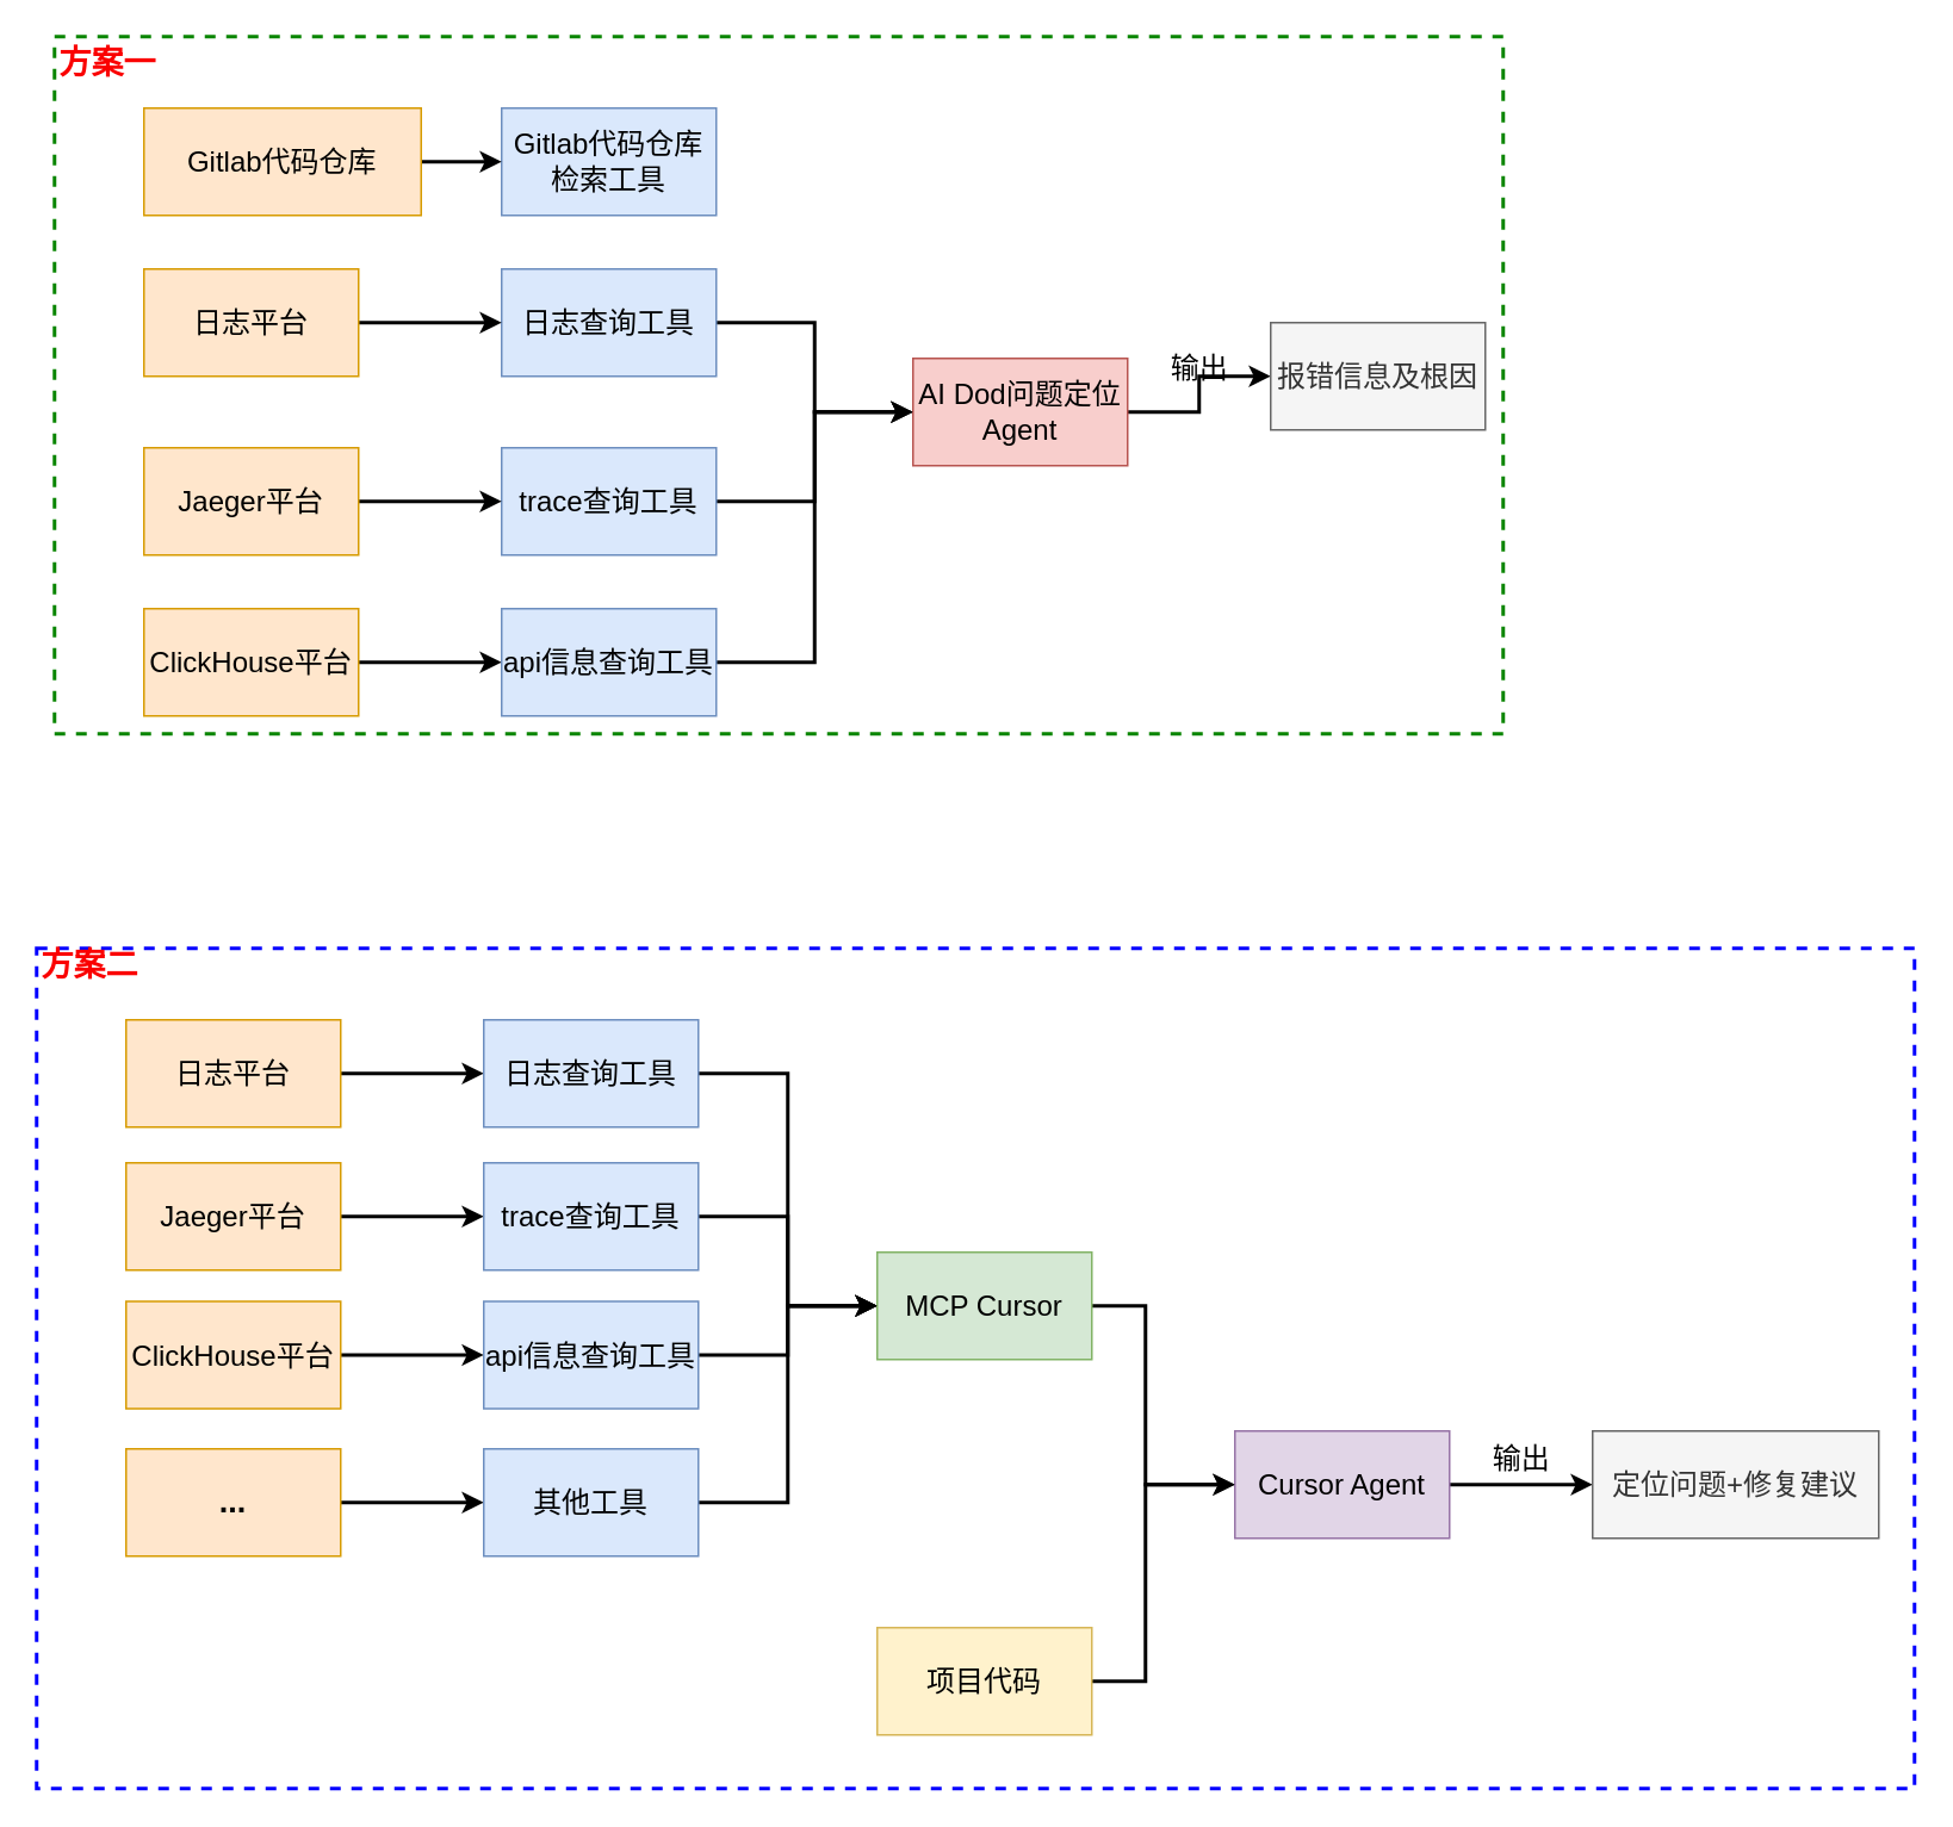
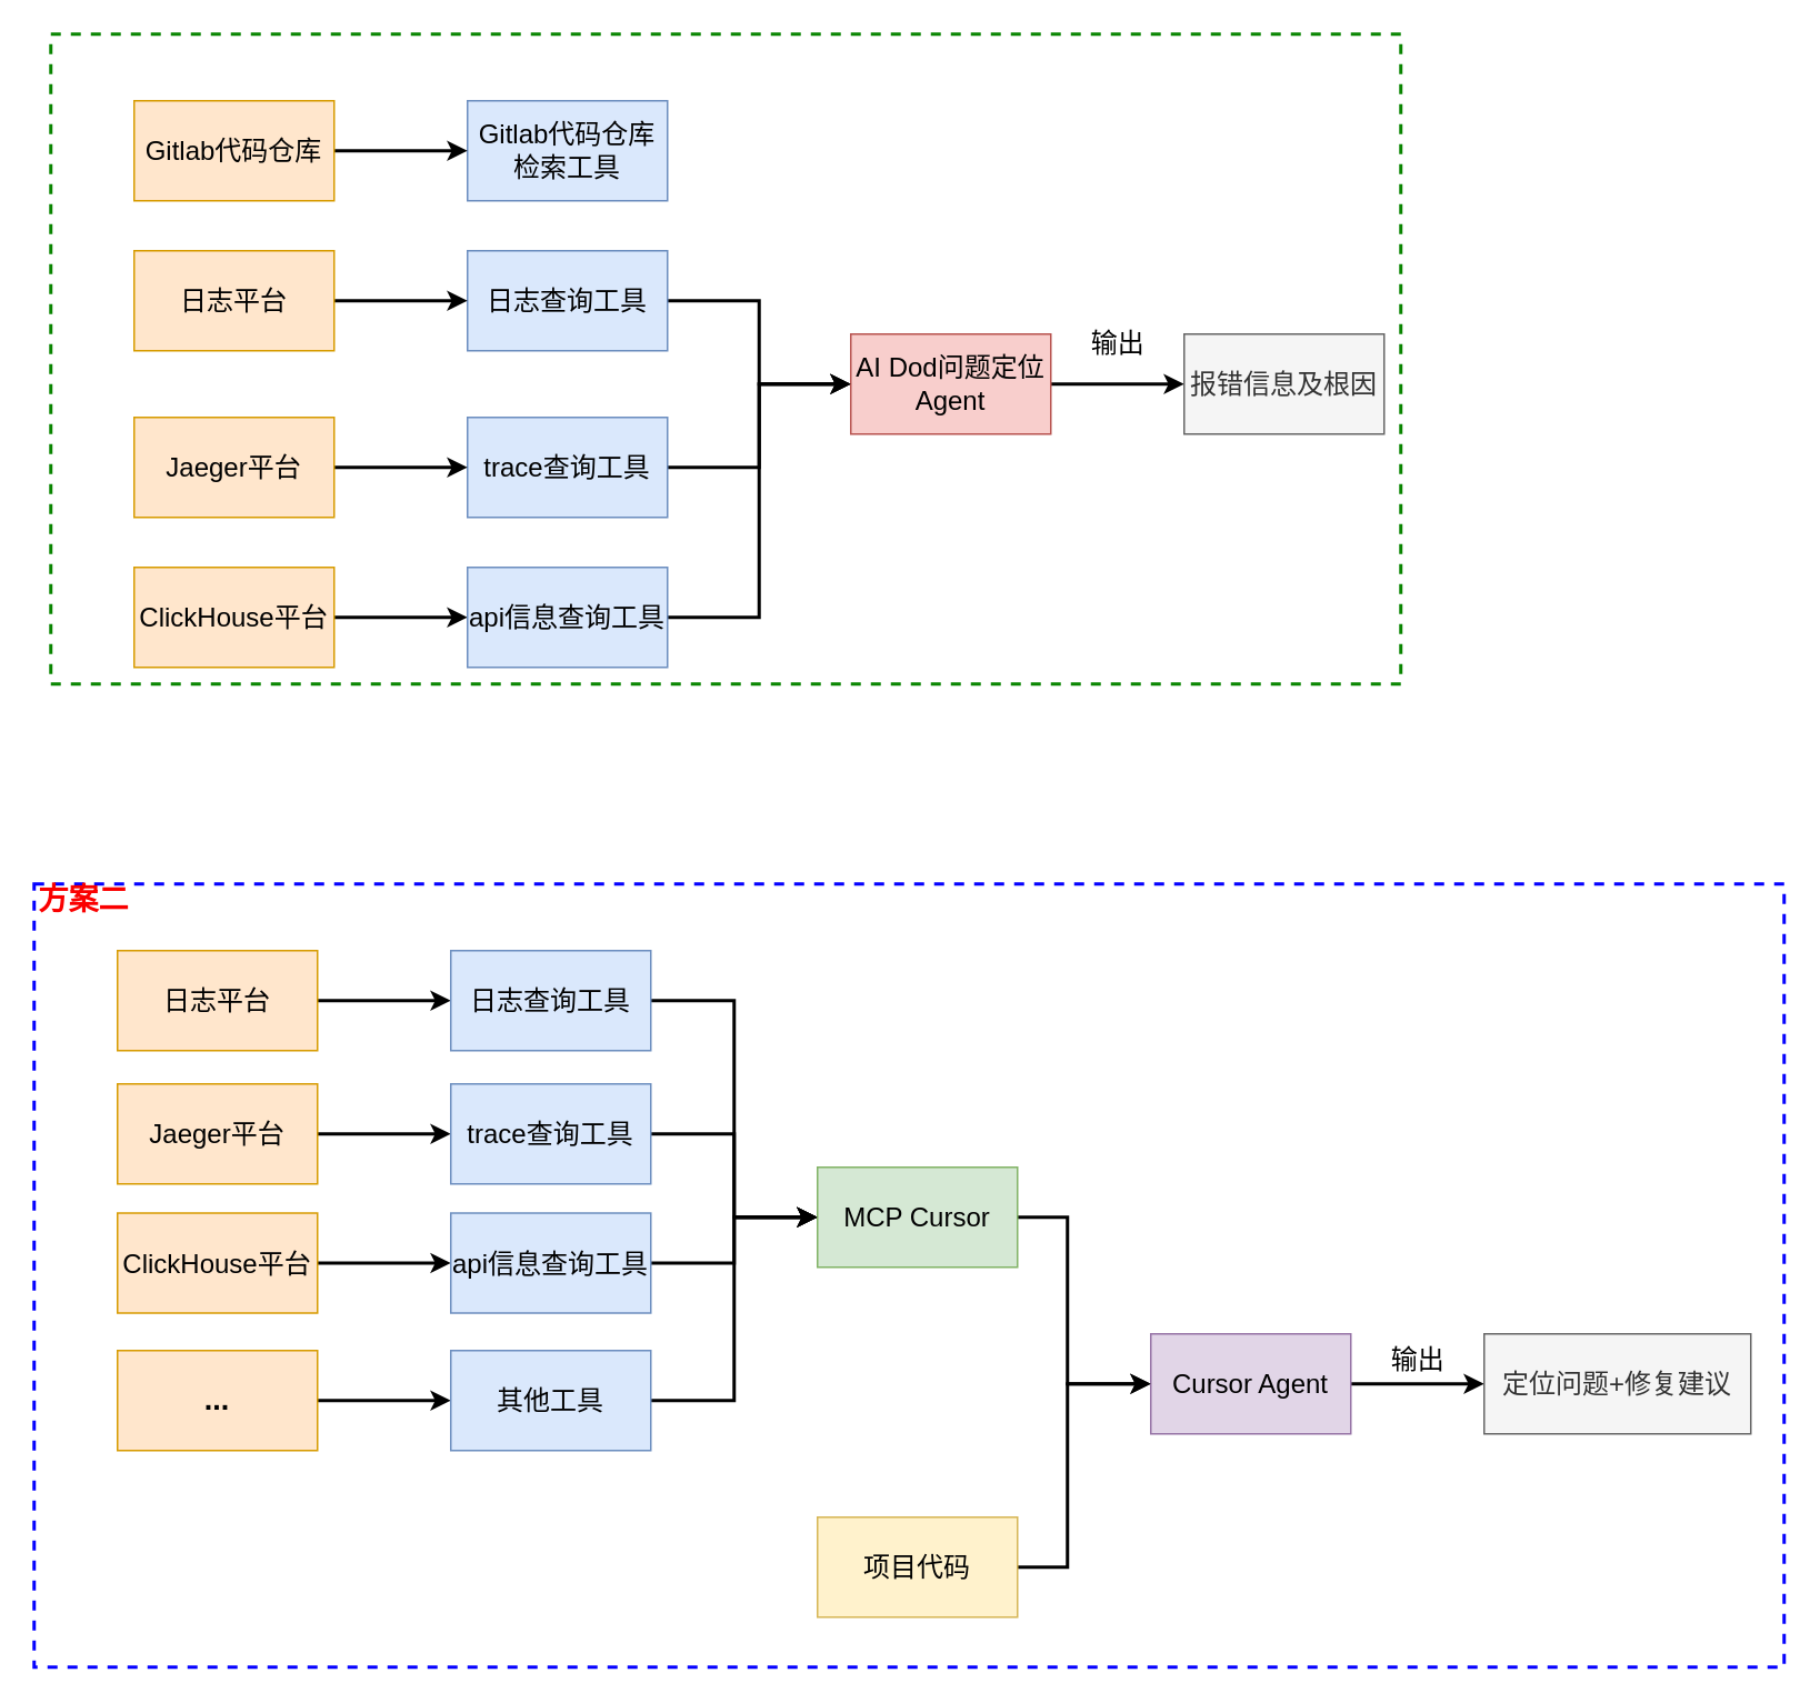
- <mxCell id="30" value="&lt;font style=&quot;color: light-dark(rgb(250, 0, 0), rgb(237, 237, 237)); font-size: 18px;&quot;&gt;&lt;b style=&quot;&quot;&gt;方案一&lt;/b&gt;&lt;/font&gt;" style="text;html=1;align=center;verticalAlign=middle;whiteSpace=wrap;rounded=0;container=0;" vertex="1" parent="28"><mxGeometry width="60" height="30" as="geometry" /></mxCell>
- <mxCell id="33" value="&lt;font style=&quot;font-size: 16px;&quot;&gt;Gitlab代码仓库&lt;/font&gt;" style="rounded=0;whiteSpace=wrap;html=1;fillColor=#ffe6cc;strokeColor=#d79b00;container=0;" vertex="1" parent="28"><mxGeometry x="50" y="40" width="155" height="60" as="geometry" /></mxCell>
+ <mxCell id="33" value="&lt;font style=&quot;font-size: 16px;&quot;&gt;Gitlab代码仓库&lt;/font&gt;" style="rounded=0;whiteSpace=wrap;html=1;fillColor=#ffe6cc;strokeColor=#d79b00;container=0;" vertex="1" parent="28"><mxGeometry x="50" y="40" width="120" height="60" as="geometry" /></mxCell>
- <mxCell id="44" value="&lt;span style=&quot;font-size: 16px;&quot;&gt;报错信息及根因&lt;/span&gt;" style="rounded=0;whiteSpace=wrap;html=1;fillColor=#f5f5f5;fontColor=#333333;strokeColor=#666666;container=0;" vertex="1" parent="28"><mxGeometry x="680" y="160" width="120" height="60" as="geometry" /></mxCell>
+ <mxCell id="44" value="&lt;span style=&quot;font-size: 16px;&quot;&gt;报错信息及根因&lt;/span&gt;" style="rounded=0;whiteSpace=wrap;html=1;fillColor=#f5f5f5;fontColor=#333333;strokeColor=#666666;container=0;" vertex="1" parent="28"><mxGeometry x="680" y="180" width="120" height="60" as="geometry" /></mxCell>
